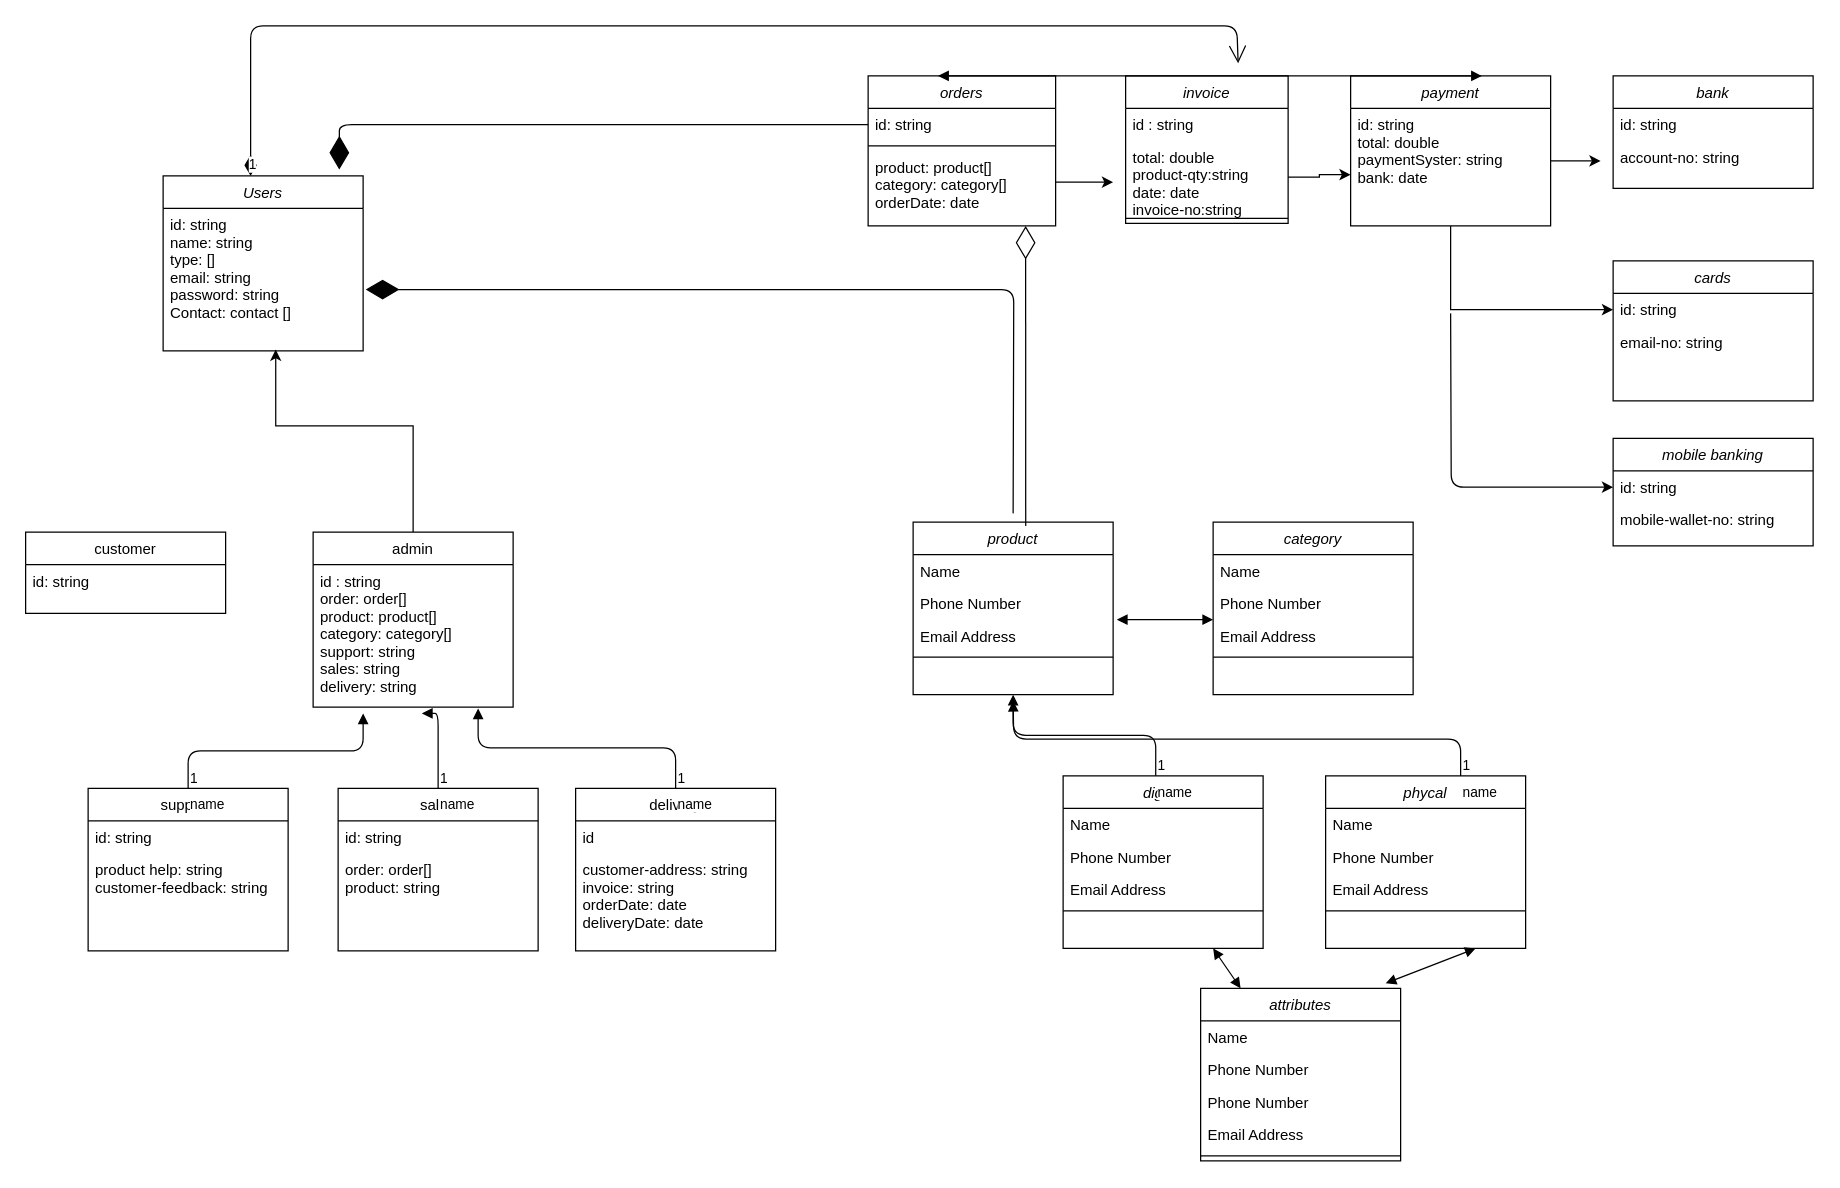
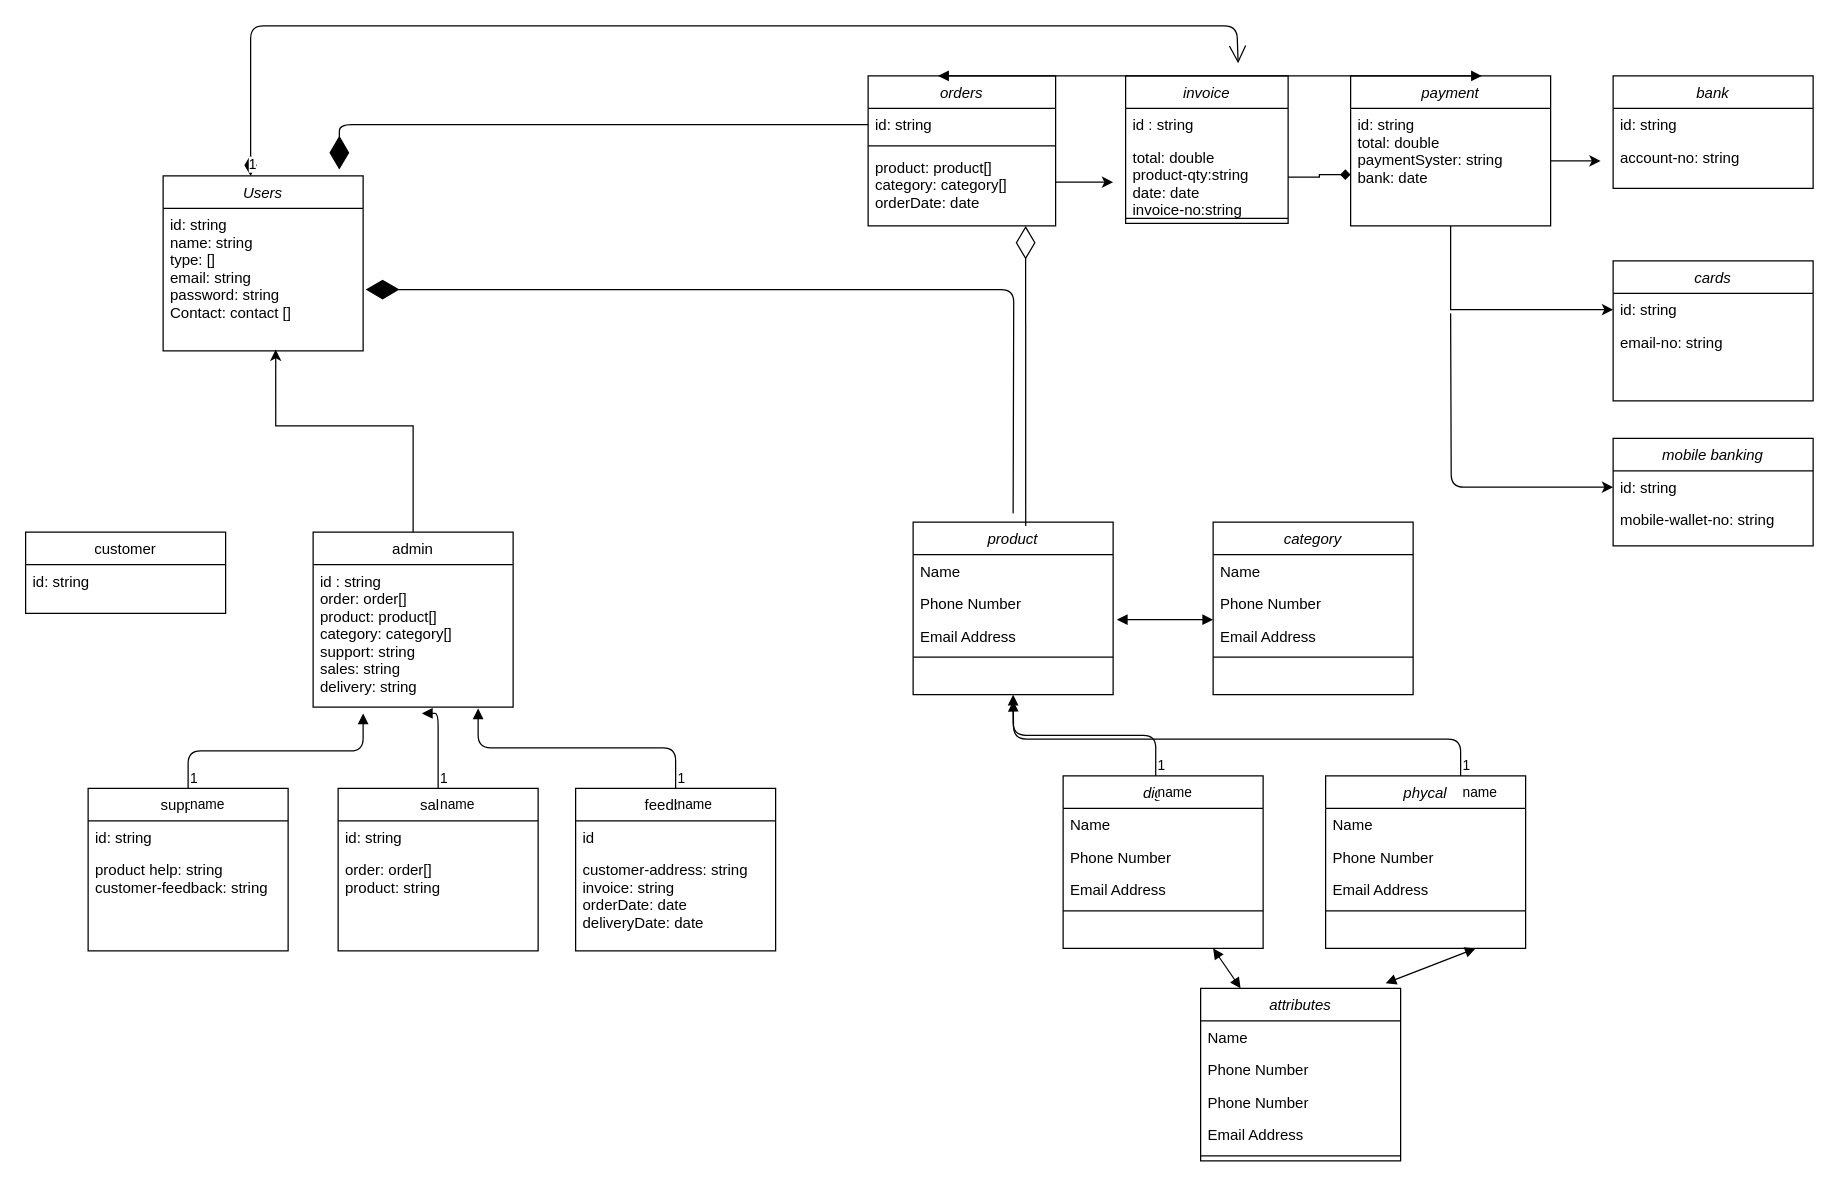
- <mxCell id="67" style="edgeStyle=orthogonalEdgeStyle;rounded=0;orthogonalLoop=1;jettySize=auto;html=1;entryX=0;entryY=0.631;entryDx=0;entryDy=0;entryPerimeter=0;" edge="1" parent="1" source="51" target="56"><mxGeometry relative="1" as="geometry" /></mxCell>
+ <mxCell id="67" style="edgeStyle=orthogonalEdgeStyle;rounded=0;orthogonalLoop=1;jettySize=auto;html=1;entryX=0;entryY=0.631;entryDx=0;entryDy=0;entryPerimeter=0;endArrow=diamond;" edge="1" parent="1" source="51" target="56"><mxGeometry relative="1" as="geometry" /></mxCell>
- <mxCell id="21" value="delivery" style="swimlane;fontStyle=0;align=center;verticalAlign=top;childLayout=stackLayout;horizontal=1;startSize=26;horizontalStack=0;resizeParent=1;resizeLast=0;collapsible=1;marginBottom=0;rounded=0;shadow=0;strokeWidth=1;" parent="1" vertex="1"><mxGeometry x="460" y="630" width="160" height="130" as="geometry"><mxRectangle x="130" y="380" width="160" height="26" as="alternateBounds" /></mxGeometry></mxCell>
+ <mxCell id="21" value="feedback" style="swimlane;fontStyle=0;align=center;verticalAlign=top;childLayout=stackLayout;horizontal=1;startSize=26;horizontalStack=0;resizeParent=1;resizeLast=0;collapsible=1;marginBottom=0;rounded=0;shadow=0;strokeWidth=1;" parent="1" vertex="1"><mxGeometry x="460" y="630" width="160" height="130" as="geometry"><mxRectangle x="130" y="380" width="160" height="26" as="alternateBounds" /></mxGeometry></mxCell>
